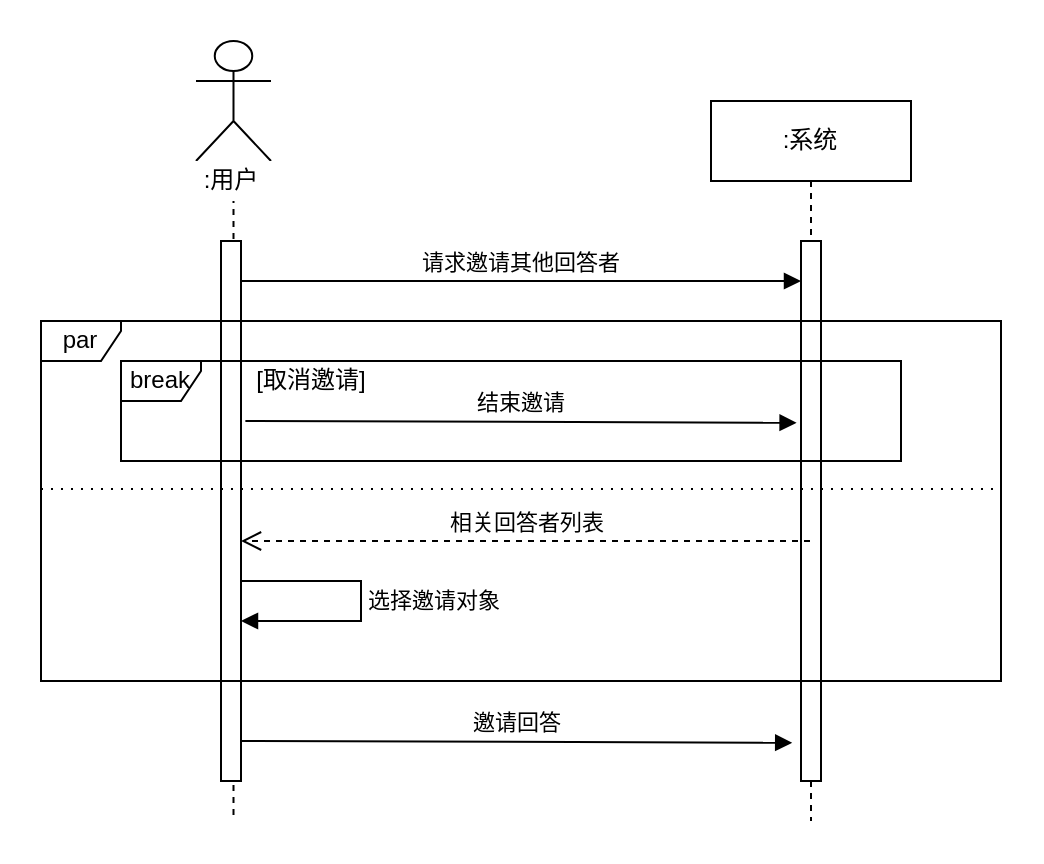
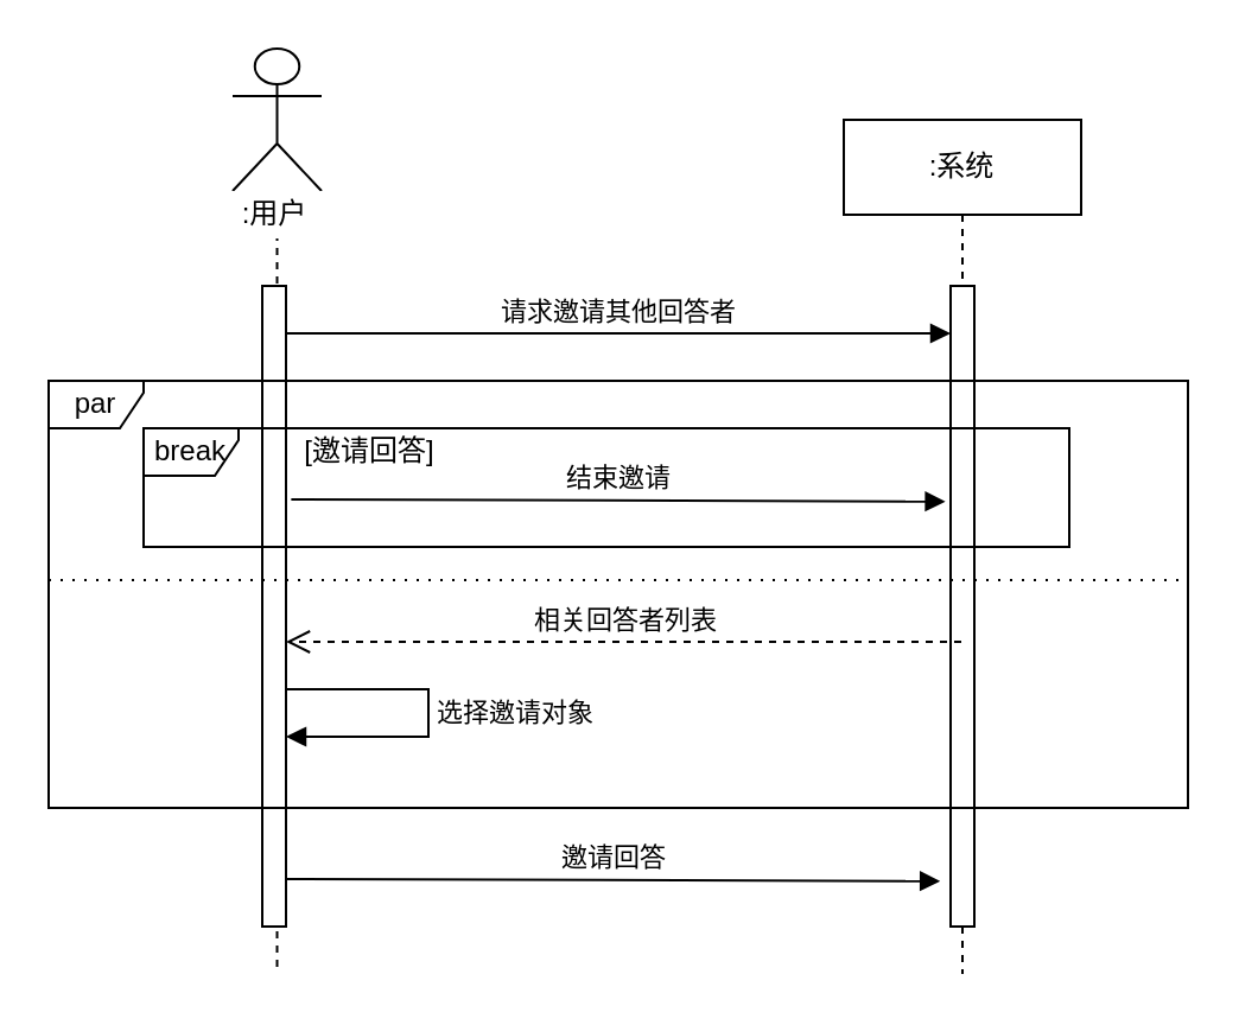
- <mxCell id="13" value="[取消邀请]" style="text;html=1;align=center;verticalAlign=middle;resizable=0;points=[];autosize=1;" vertex="1" parent="11"><mxGeometry x="120" y="180" width="70" height="20" as="geometry" /></mxCell>
+ <mxCell id="13" value="[邀请回答]" style="text;html=1;align=center;verticalAlign=middle;resizable=0;points=[];autosize=1;" vertex="1" parent="11"><mxGeometry x="120" y="180" width="70" height="20" as="geometry" /></mxCell>
